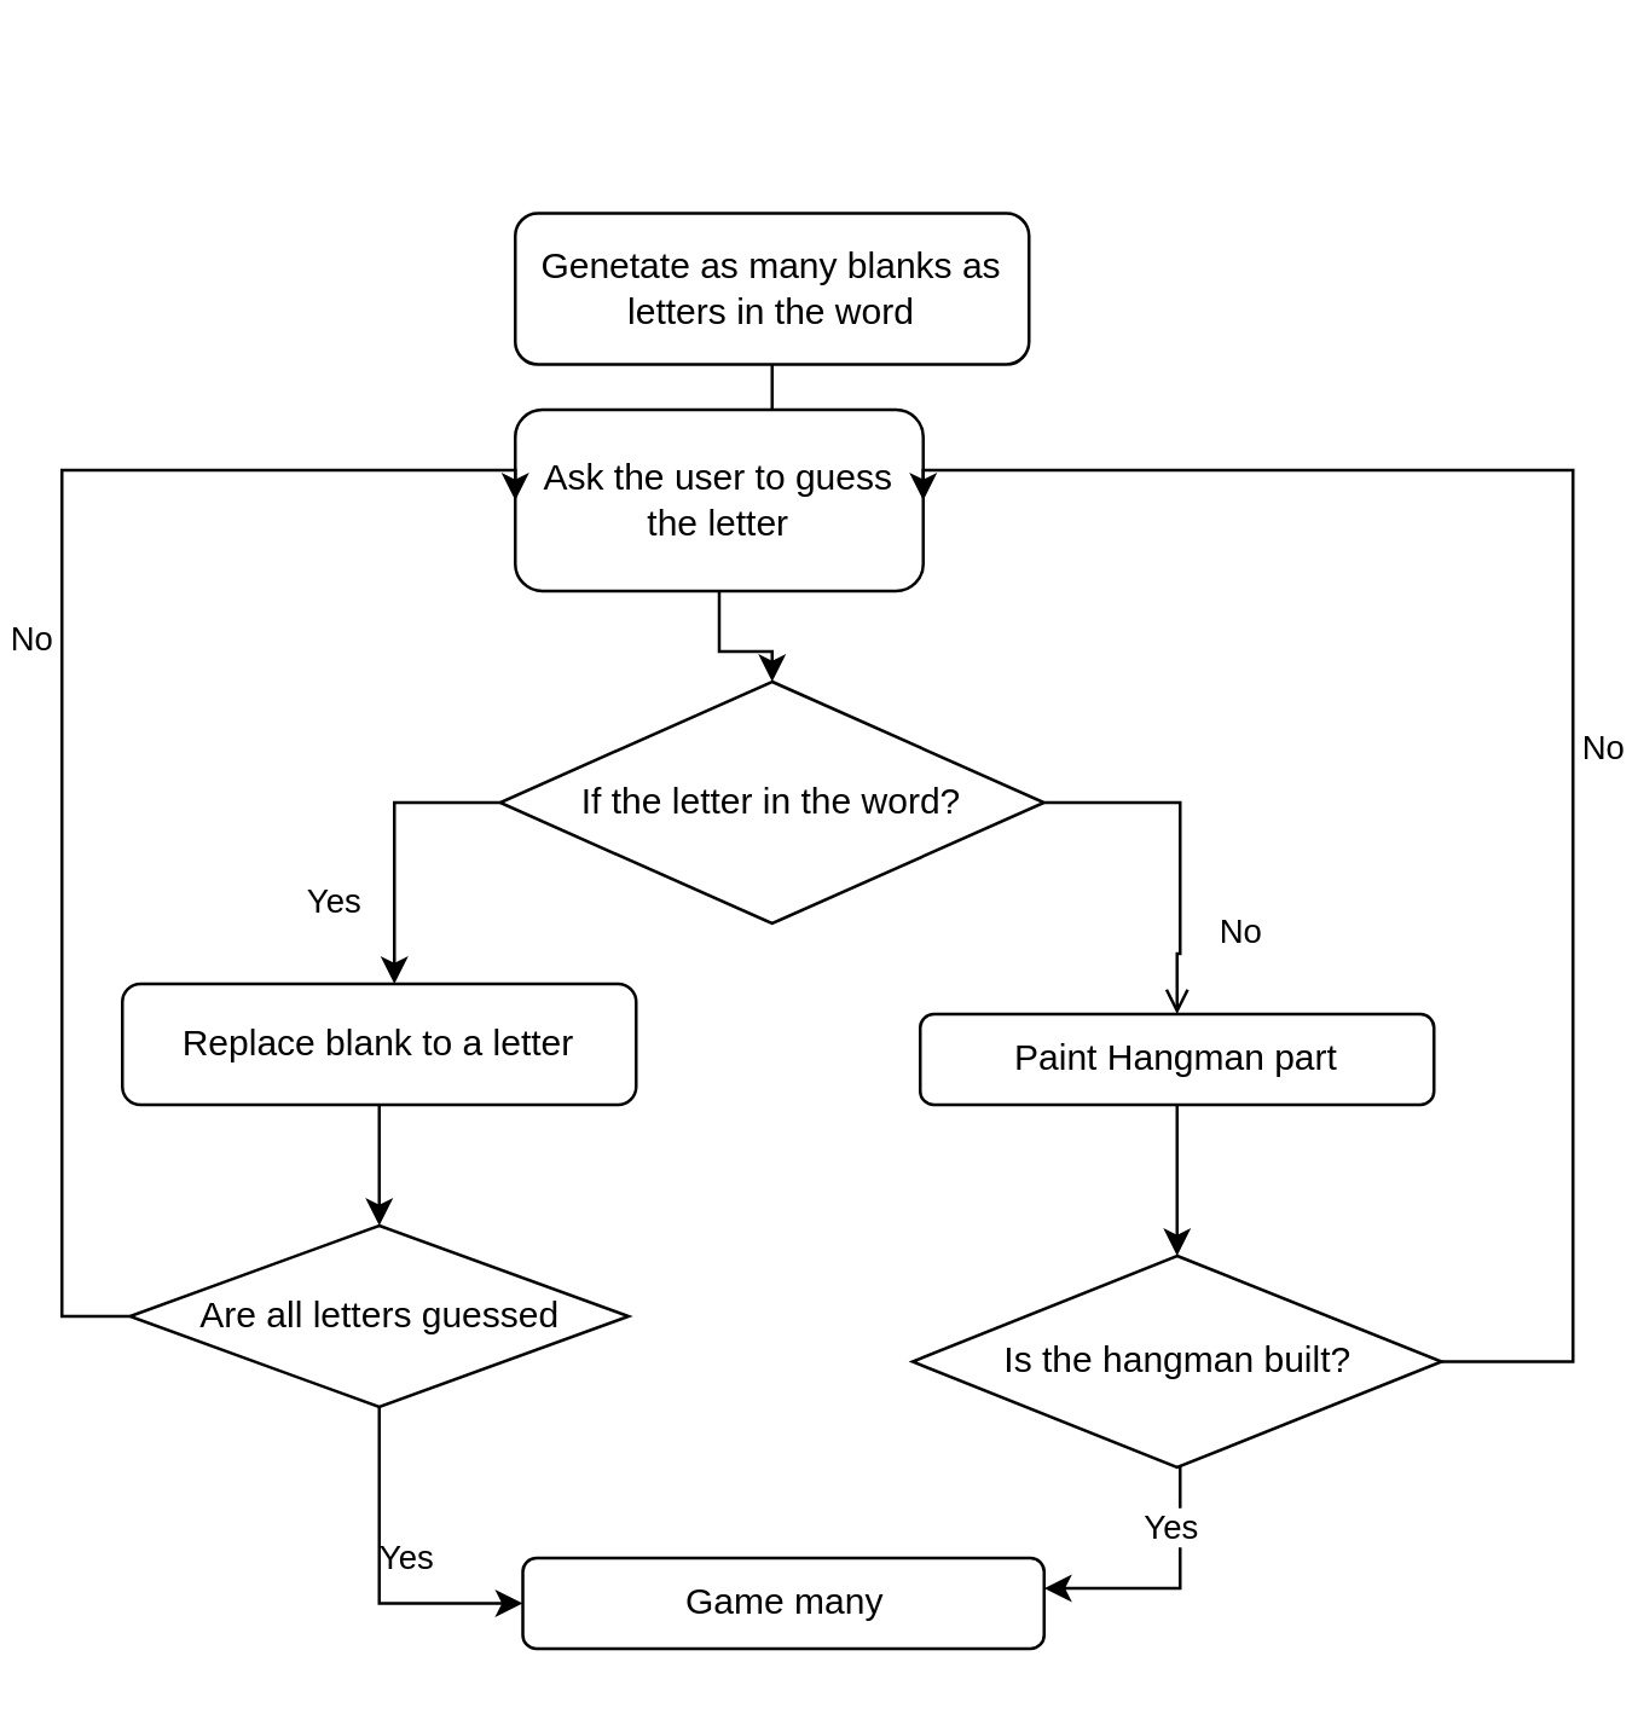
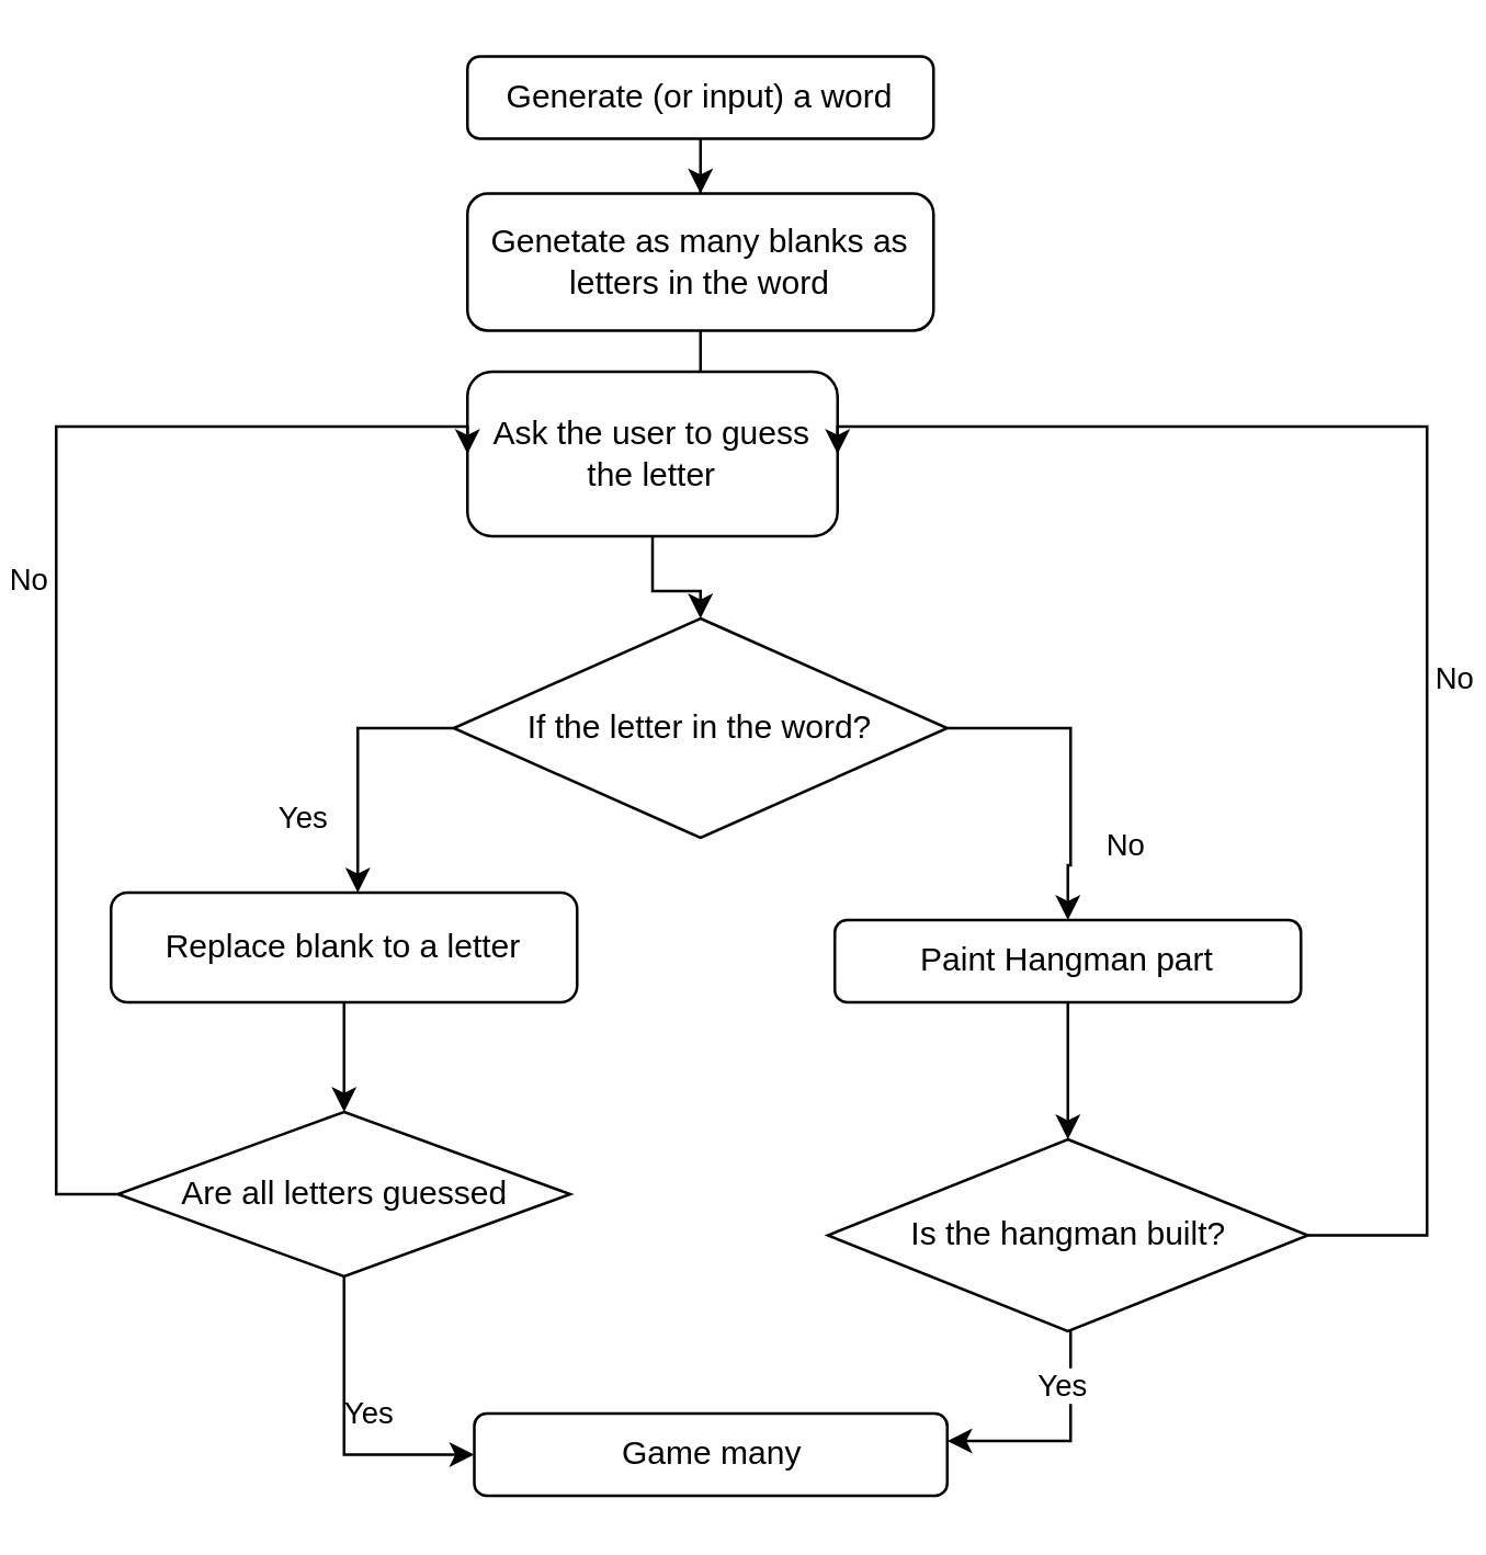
+ <mxCell id="3" value="Generate (or input) a word" style="rounded=1;whiteSpace=wrap;html=1;" vertex="1" parent="1"><mxGeometry x="170" y="20" width="170" height="30" as="geometry" /></mxCell>
+ <mxCell id="2" value="" style="edgeStyle=orthogonalEdgeStyle;rounded=0;orthogonalLoop=1;jettySize=auto;html=1;" edge="1" parent="1" source="3" target="5"><mxGeometry relative="1" as="geometry" /></mxCell>
- <mxCell id="7" value="No" style="edgeStyle=orthogonalEdgeStyle;rounded=0;orthogonalLoop=1;jettySize=auto;html=1;endArrow=open;" edge="1" parent="1" source="8" target="14"><mxGeometry x="0.511" y="20" relative="1" as="geometry"><Array as="points"><mxPoint x="390" y="265" /><mxPoint x="390" y="315" /><mxPoint x="389" y="315" /></Array><mxPoint as="offset" /></mxGeometry></mxCell>
+ <mxCell id="7" value="No" style="edgeStyle=orthogonalEdgeStyle;rounded=0;orthogonalLoop=1;jettySize=auto;html=1;" edge="1" parent="1" source="8" target="14"><mxGeometry x="0.511" y="20" relative="1" as="geometry"><Array as="points"><mxPoint x="390" y="265" /><mxPoint x="390" y="315" /><mxPoint x="389" y="315" /></Array><mxPoint as="offset" /></mxGeometry></mxCell>
